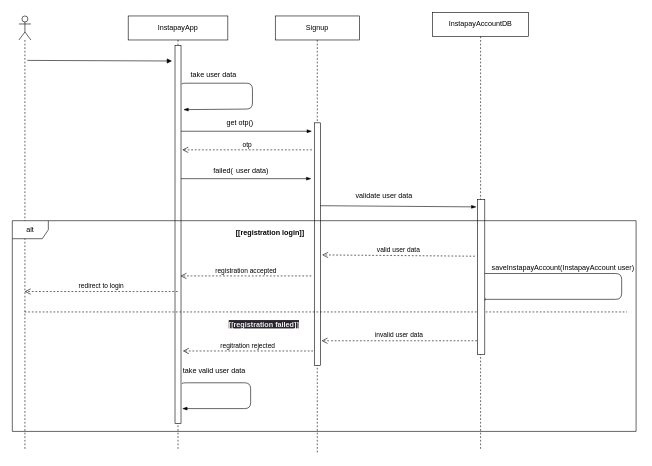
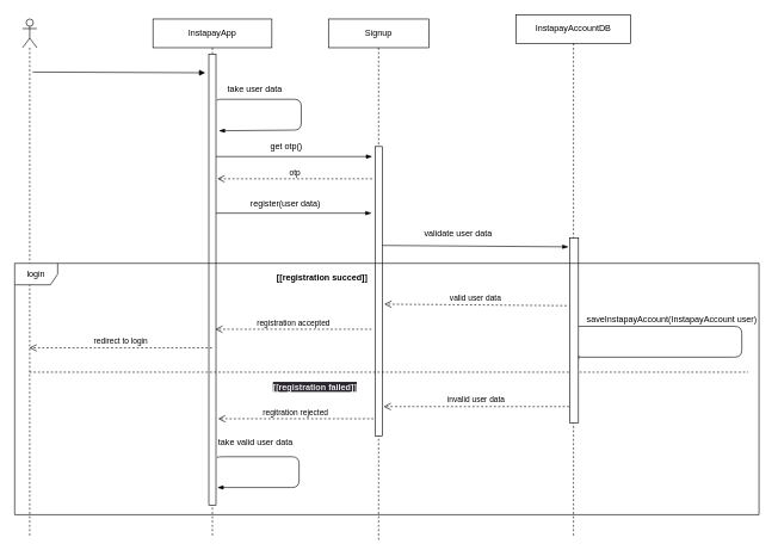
- <mxCell id="15" value="failed(" style="text;html=1;align=center;verticalAlign=middle;resizable=0;points=[];autosize=1;strokeColor=none;fillColor=none;" vertex="1" parent="1"><mxGeometry x="340" y="271" width="62" height="26" as="geometry" /></mxCell>
+ <mxCell id="15" value="register(" style="text;html=1;align=center;verticalAlign=middle;resizable=0;points=[];autosize=1;strokeColor=none;fillColor=none;" vertex="1" parent="1"><mxGeometry x="340" y="271" width="62" height="26" as="geometry" /></mxCell>
- <mxCell id="29" value="alt" style="shape=umlFrame;whiteSpace=wrap;html=1;" vertex="1" parent="1"><mxGeometry x="20" y="367" width="1039" height="351" as="geometry" /></mxCell>
+ <mxCell id="29" value="login" style="shape=umlFrame;whiteSpace=wrap;html=1;" vertex="1" parent="1"><mxGeometry x="20" y="367" width="1039" height="351" as="geometry" /></mxCell>
- <mxCell id="30" value="&lt;b&gt;[[registration login]]&lt;/b&gt;" style="text;html=1;align=center;verticalAlign=middle;resizable=0;points=[];autosize=1;strokeColor=none;fillColor=none;" vertex="1" parent="1"><mxGeometry x="376" y="374.5" width="145" height="26" as="geometry" /></mxCell>
+ <mxCell id="30" value="&lt;b&gt;[[registration succed]]&lt;/b&gt;" style="text;html=1;align=center;verticalAlign=middle;resizable=0;points=[];autosize=1;strokeColor=none;fillColor=none;" vertex="1" parent="1"><mxGeometry x="376" y="374.5" width="145" height="26" as="geometry" /></mxCell>
